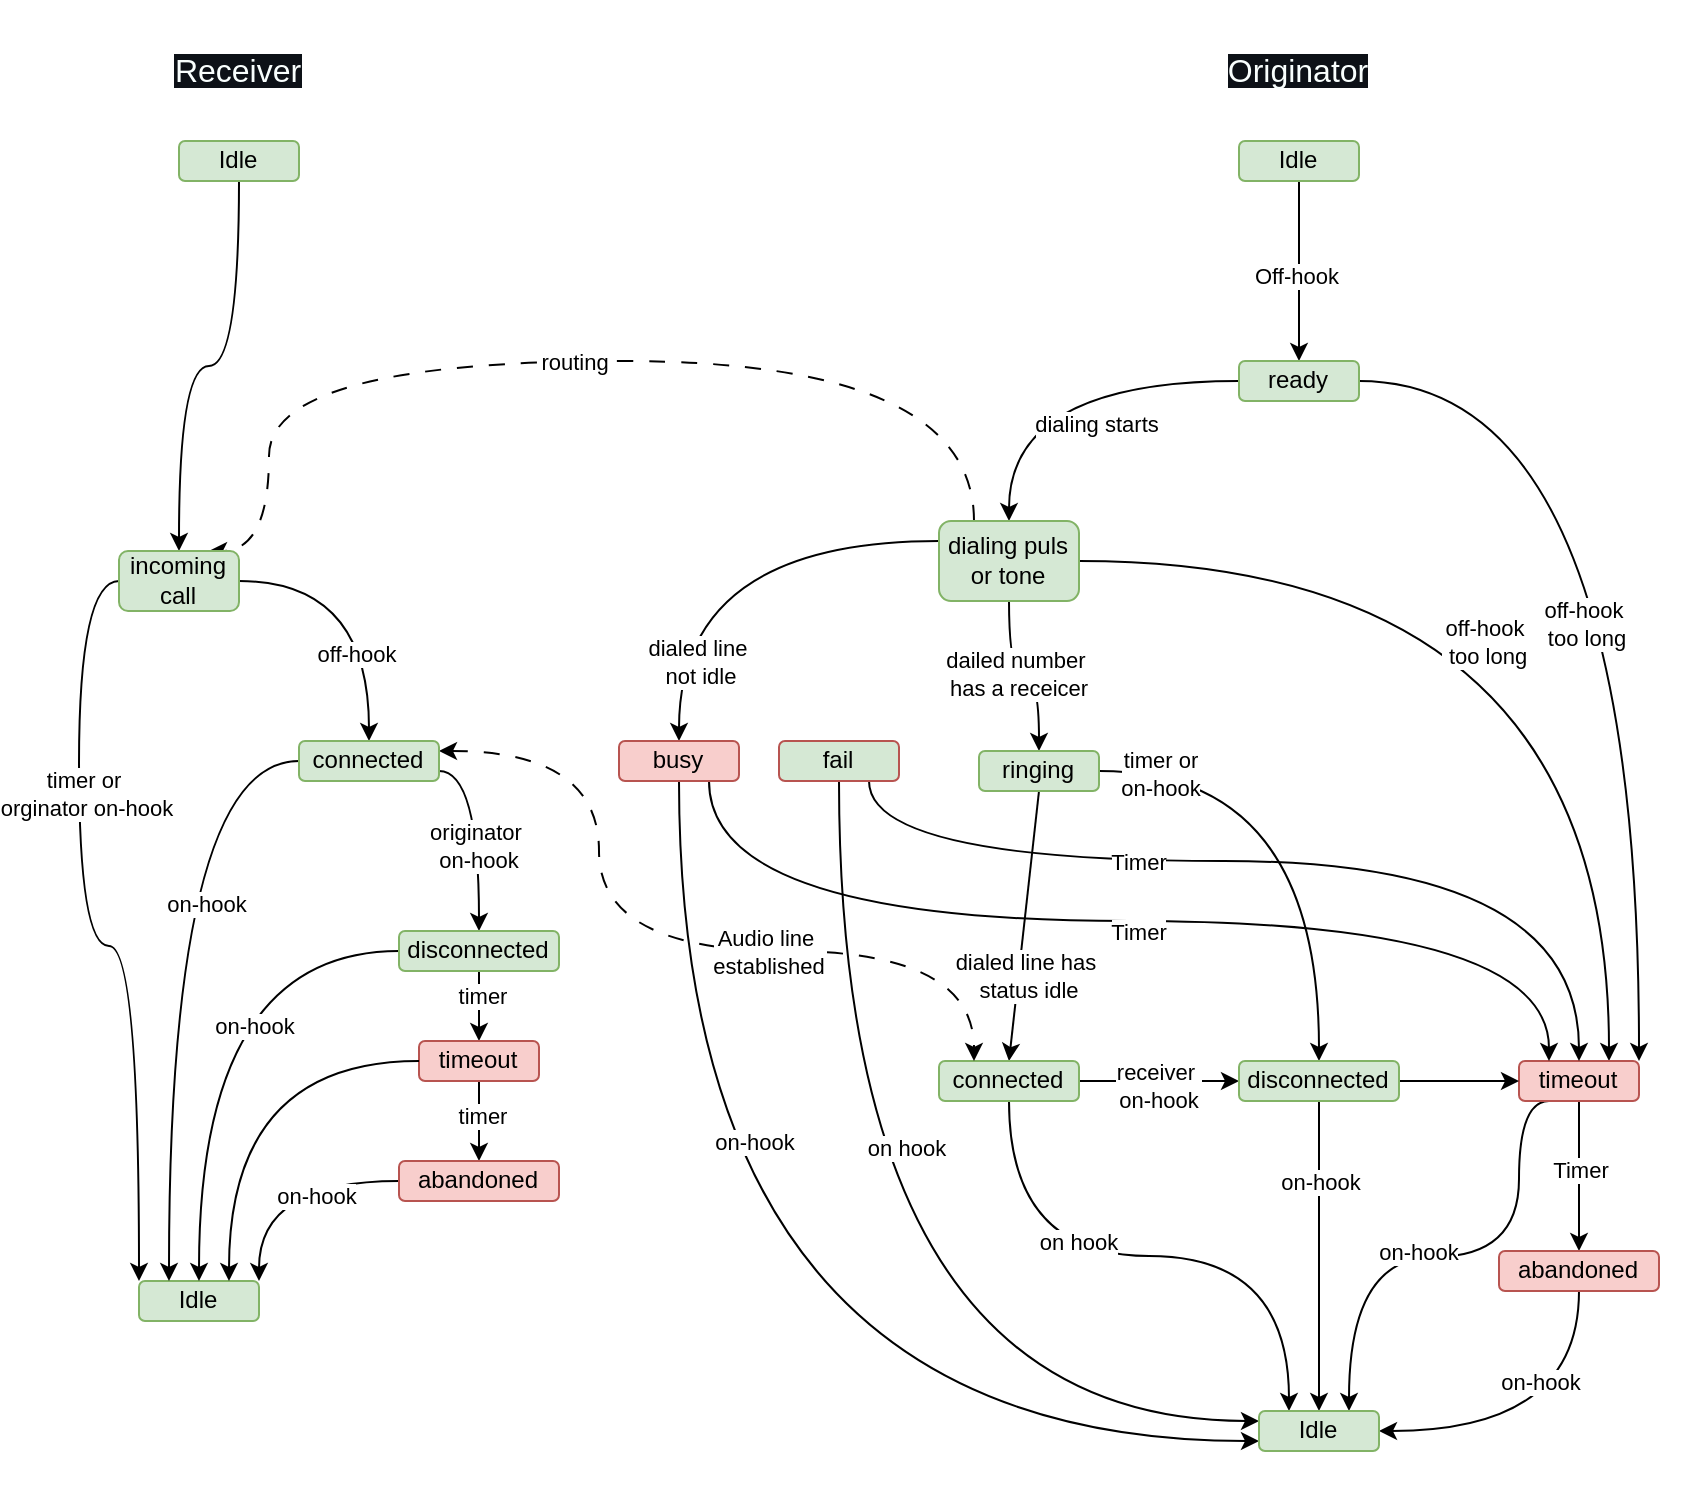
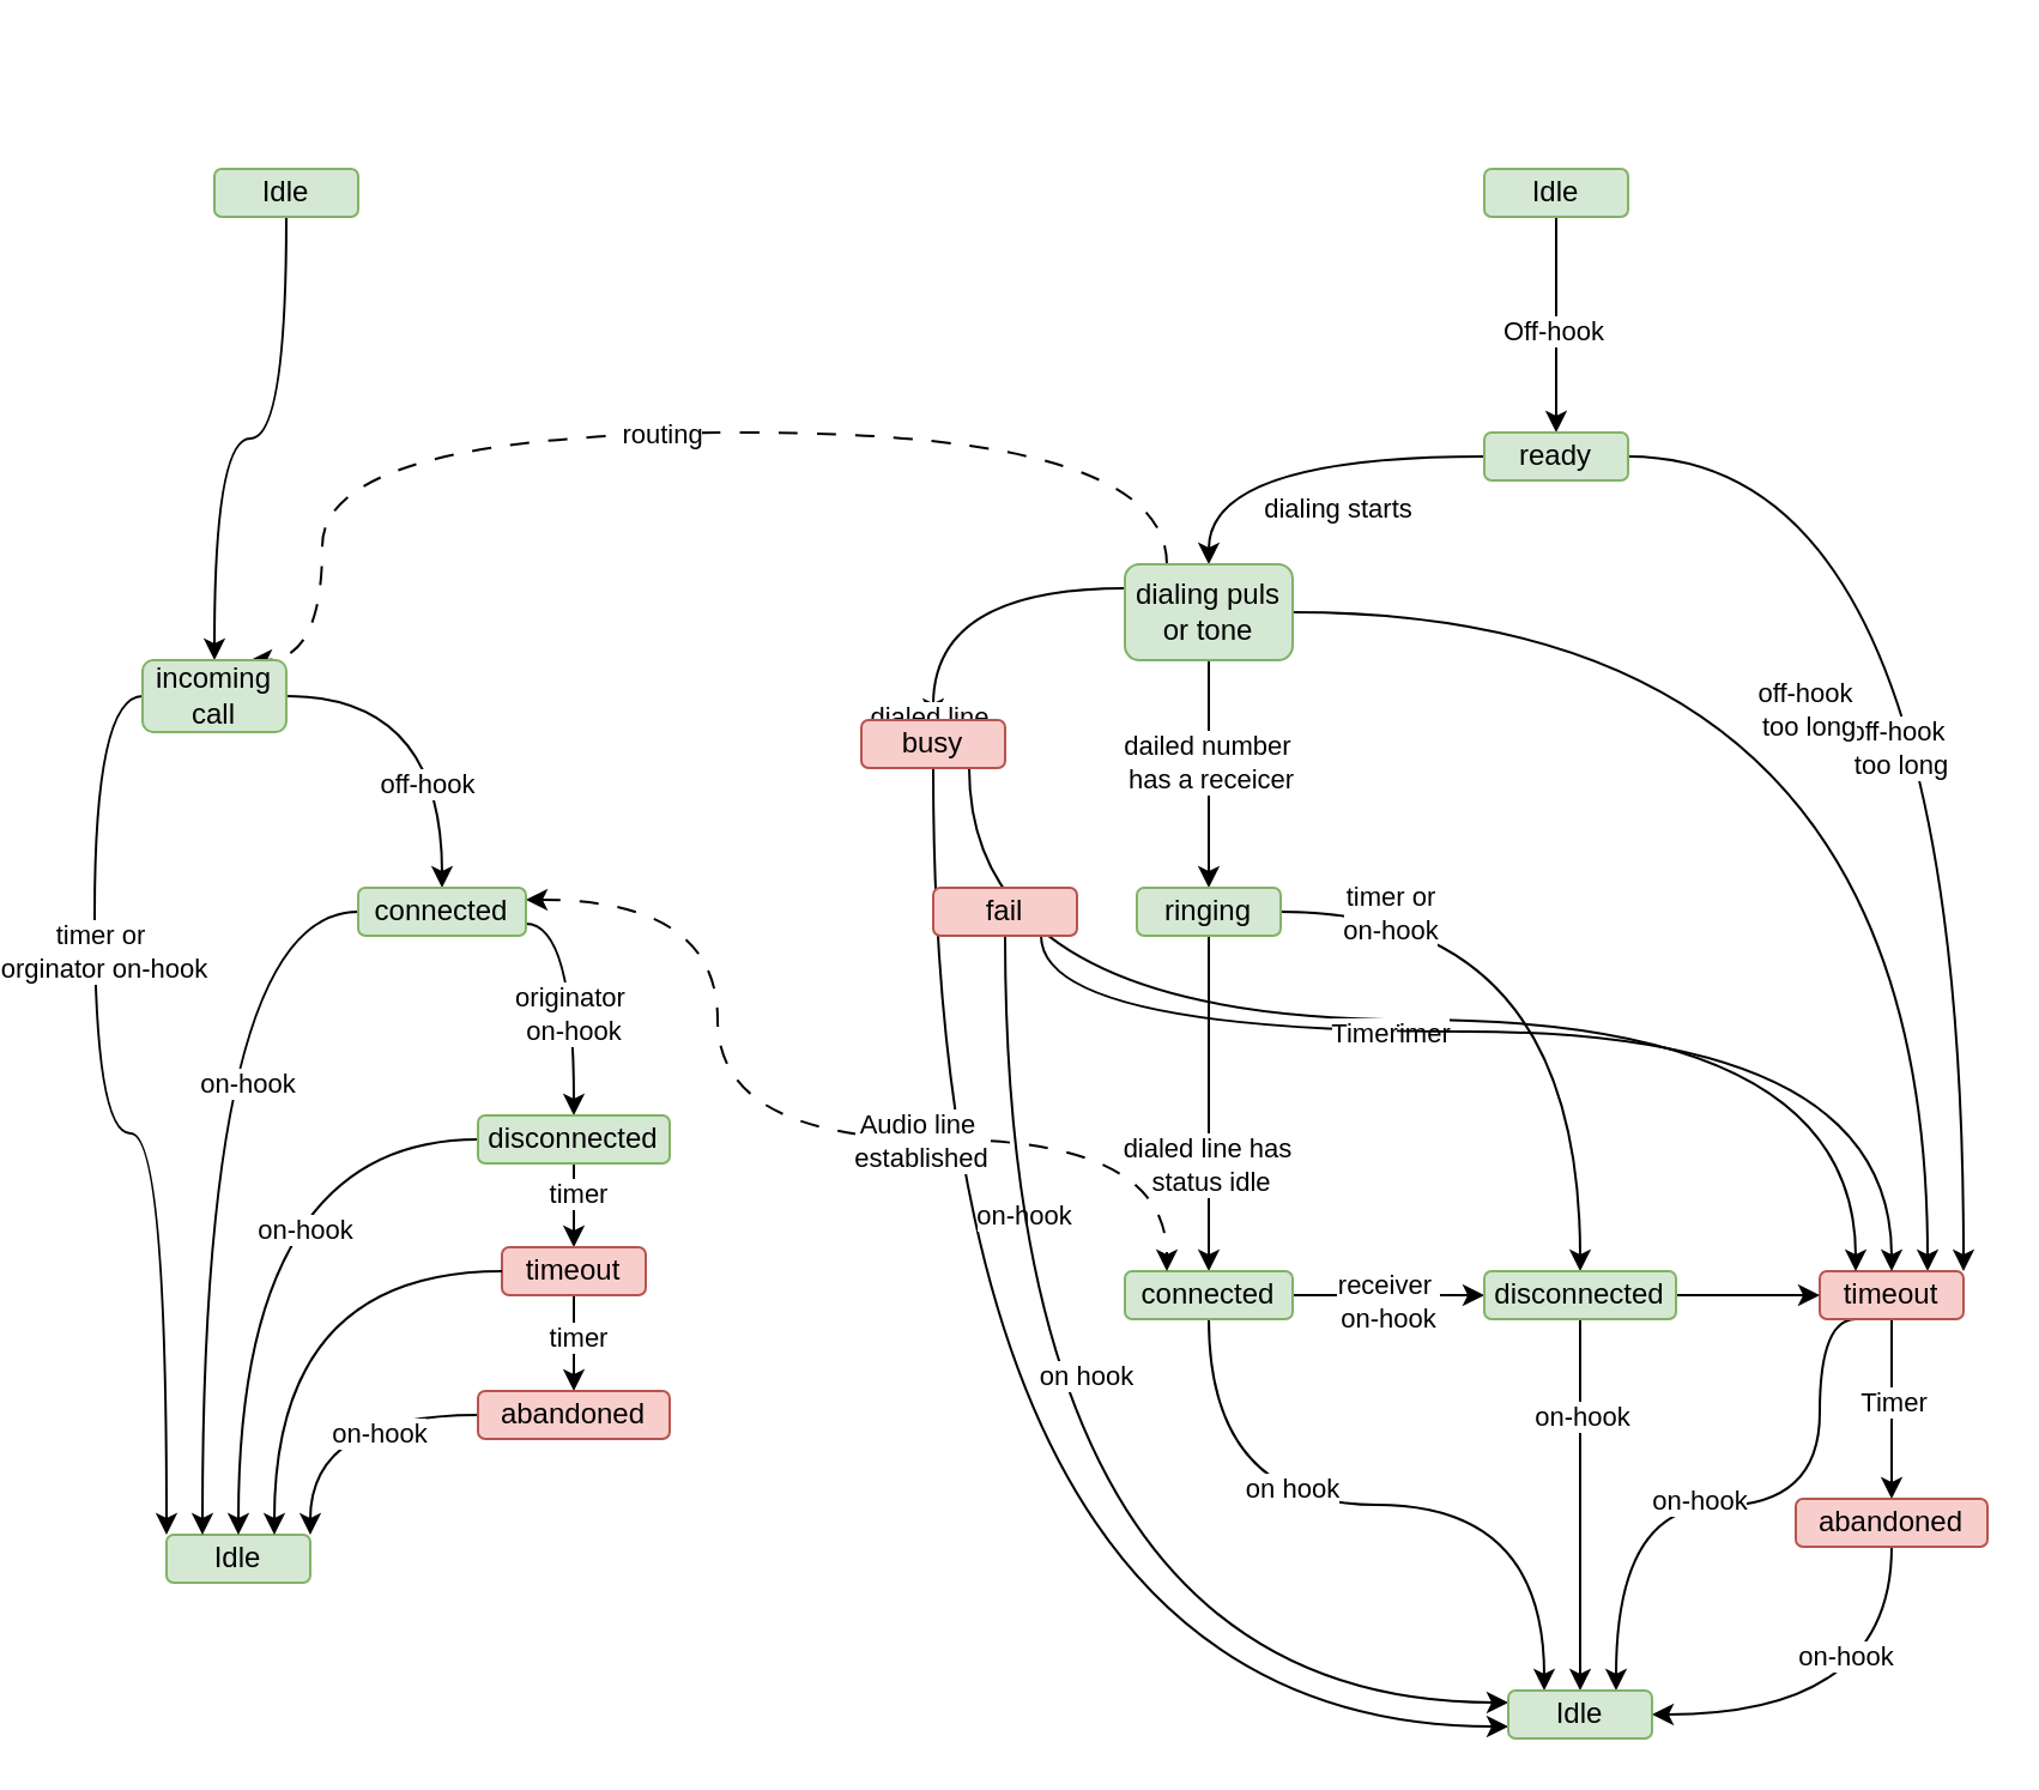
- <mxCell id="79" value="&lt;span style=&quot;color: rgb(249, 255, 254); font-family: &amp;quot;trebuchet ms&amp;quot;, verdana, arial, sans-serif; font-size: 16px; text-align: start; text-wrap: nowrap; background-color: rgb(13, 17, 23);&quot;&gt;Receiver&lt;/span&gt;" style="text;html=1;align=center;verticalAlign=middle;whiteSpace=wrap;rounded=0;" parent="1" vertex="1"><mxGeometry x="50" y="20" width="60" height="30" as="geometry" /></mxCell>
- <mxCell id="78" value="&lt;span style=&quot;color: rgb(249, 255, 254); font-family: &amp;quot;trebuchet ms&amp;quot;, verdana, arial, sans-serif; font-size: 16px; text-align: start; text-wrap: nowrap; background-color: rgb(13, 17, 23);&quot;&gt;Originator&lt;/span&gt;" style="text;html=1;align=center;verticalAlign=middle;whiteSpace=wrap;rounded=0;" parent="1" vertex="1"><mxGeometry x="580" y="20" width="60" height="30" as="geometry" /></mxCell>
- <mxCell id="18" value="dialing puls or tone" style="rounded=1;whiteSpace=wrap;html=1;fillColor=#d5e8d4;strokeColor=#82b366;" parent="1" vertex="1"><mxGeometry x="430" y="260" width="70" height="40" as="geometry" /></mxCell>
+ <mxCell id="18" value="dialing puls or tone" style="rounded=1;whiteSpace=wrap;html=1;fillColor=#d5e8d4;strokeColor=#82b366;" parent="1" vertex="1"><mxGeometry x="430" y="235" width="70" height="40" as="geometry" /></mxCell>
- <mxCell id="28" value="busy" style="rounded=1;whiteSpace=wrap;html=1;fillColor=#f8cecc;strokeColor=#b85450;" parent="1" vertex="1"><mxGeometry x="270" y="370" width="60" height="20" as="geometry" /></mxCell>
+ <mxCell id="28" value="busy" style="rounded=1;whiteSpace=wrap;html=1;fillColor=#f8cecc;strokeColor=#b85450;" parent="1" vertex="1"><mxGeometry x="320" y="300" width="60" height="20" as="geometry" /></mxCell>
- <mxCell id="32" value="fail" style="rounded=1;whiteSpace=wrap;html=1;fillColor=#d5e8d4;strokeColor=#b85450;" parent="1" vertex="1"><mxGeometry x="350" y="370" width="60" height="20" as="geometry" /></mxCell>
+ <mxCell id="32" value="fail" style="rounded=1;whiteSpace=wrap;html=1;fillColor=#f8cecc;strokeColor=#b85450;" parent="1" vertex="1"><mxGeometry x="350" y="370" width="60" height="20" as="geometry" /></mxCell>
- <mxCell id="37" value="ringing" style="rounded=1;whiteSpace=wrap;html=1;fillColor=#d5e8d4;strokeColor=#82b366;" parent="1" vertex="1"><mxGeometry x="450" y="375" width="60" height="20" as="geometry" /></mxCell>
+ <mxCell id="37" value="ringing" style="rounded=1;whiteSpace=wrap;html=1;fillColor=#d5e8d4;strokeColor=#82b366;" parent="1" vertex="1"><mxGeometry x="435" y="370" width="60" height="20" as="geometry" /></mxCell>
